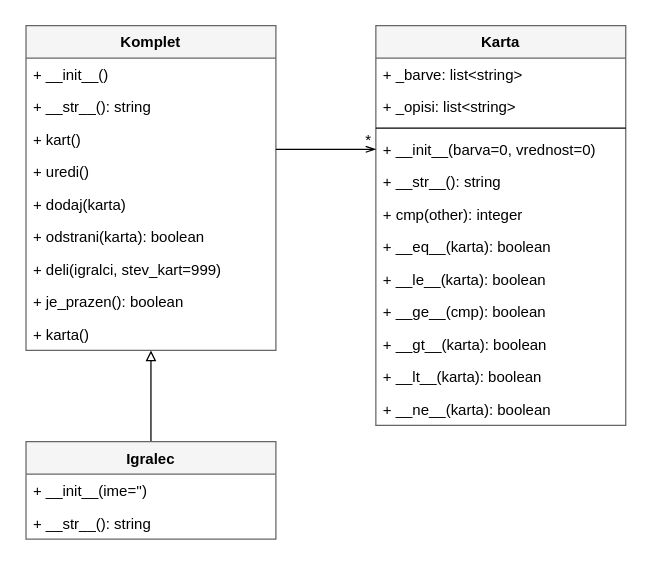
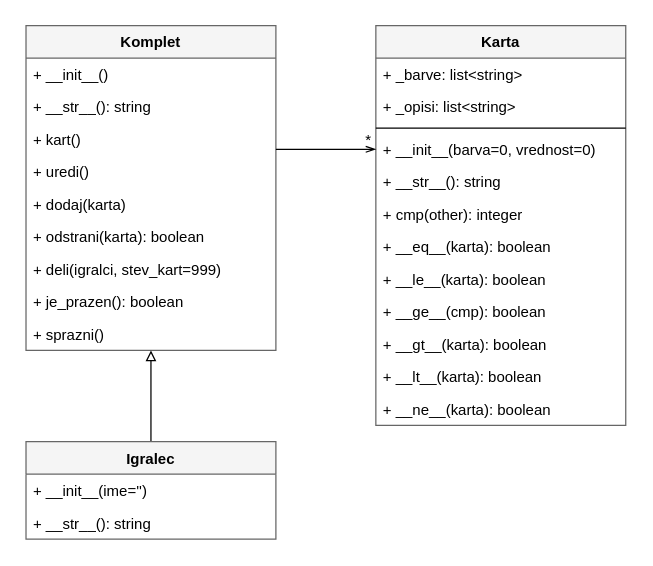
- <mxCell id="12" value="+ karta()" style="text;strokeColor=none;fillColor=none;align=left;verticalAlign=top;spacingLeft=4;spacingRight=4;overflow=hidden;rotatable=0;points=[[0,0.5],[1,0.5]];portConstraint=eastwest;" parent="3" vertex="1"><mxGeometry y="234" width="200" height="26" as="geometry" /></mxCell>
+ <mxCell id="12" value="+ sprazni()" style="text;strokeColor=none;fillColor=none;align=left;verticalAlign=top;spacingLeft=4;spacingRight=4;overflow=hidden;rotatable=0;points=[[0,0.5],[1,0.5]];portConstraint=eastwest;" parent="3" vertex="1"><mxGeometry y="234" width="200" height="26" as="geometry" /></mxCell>
